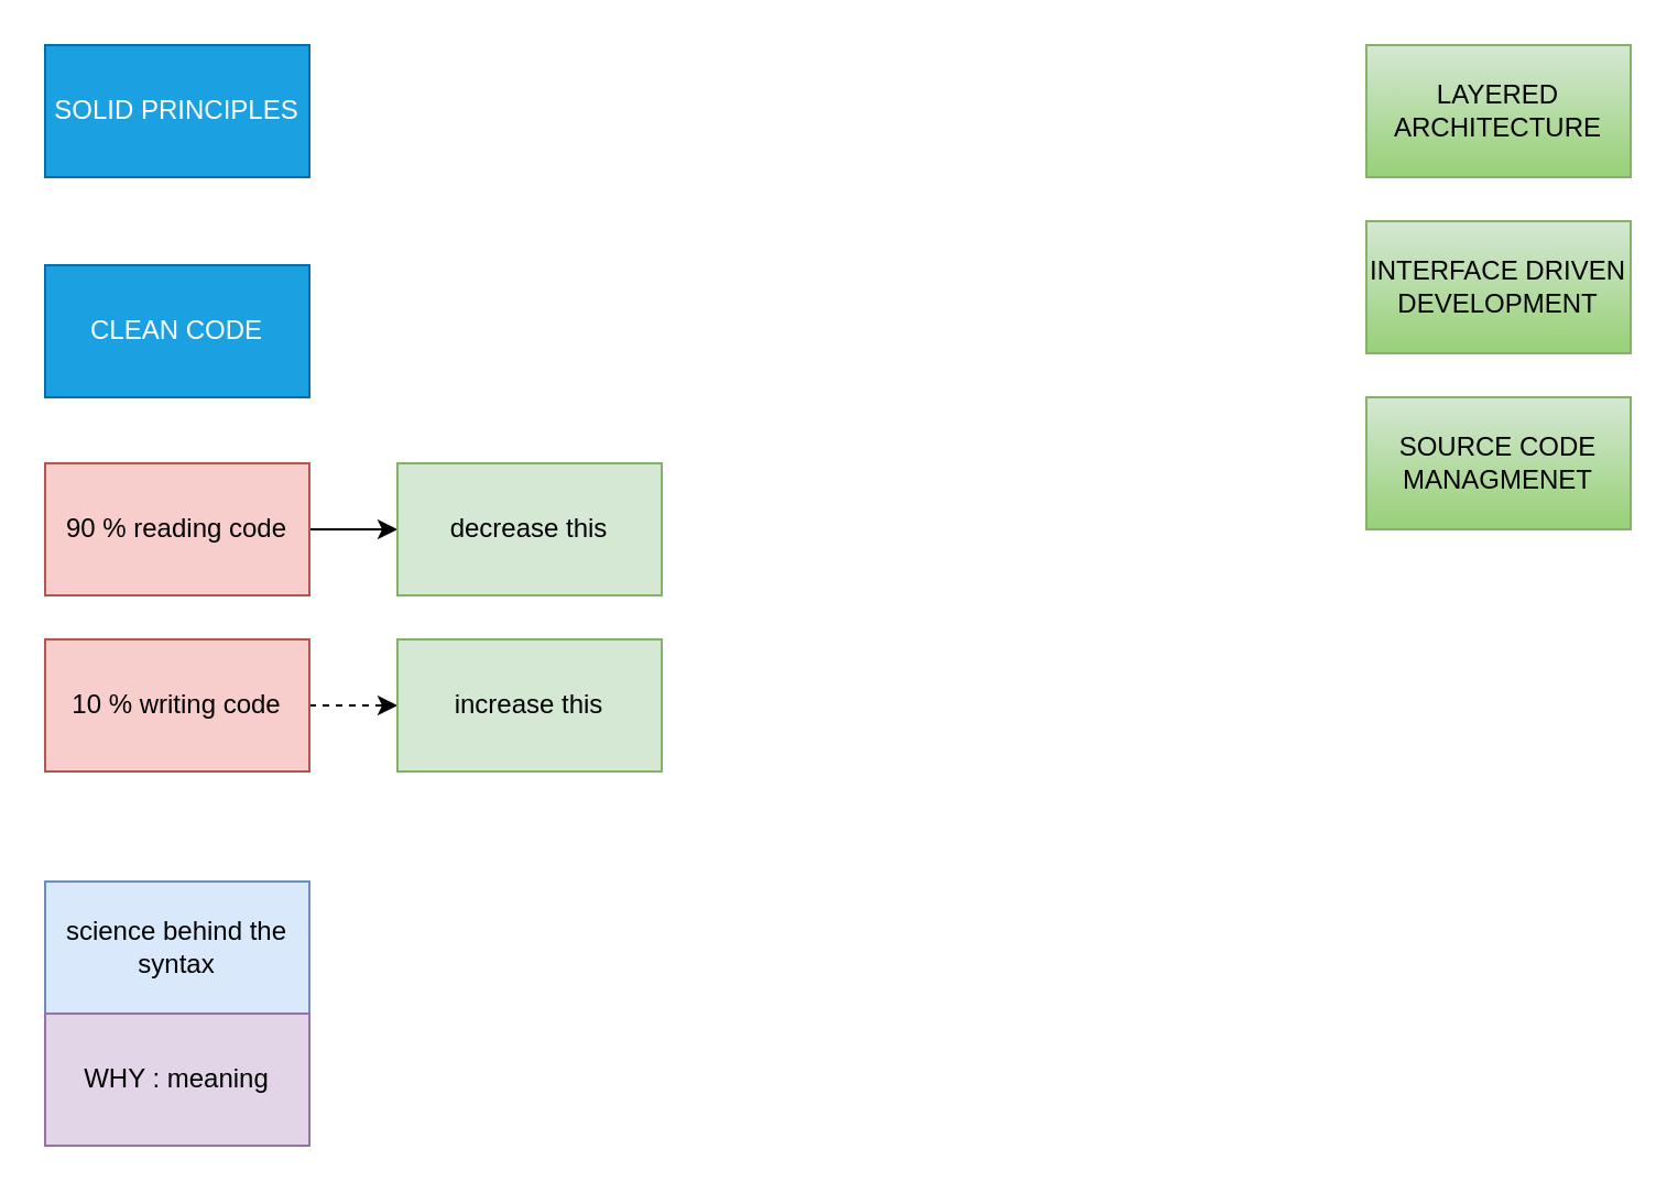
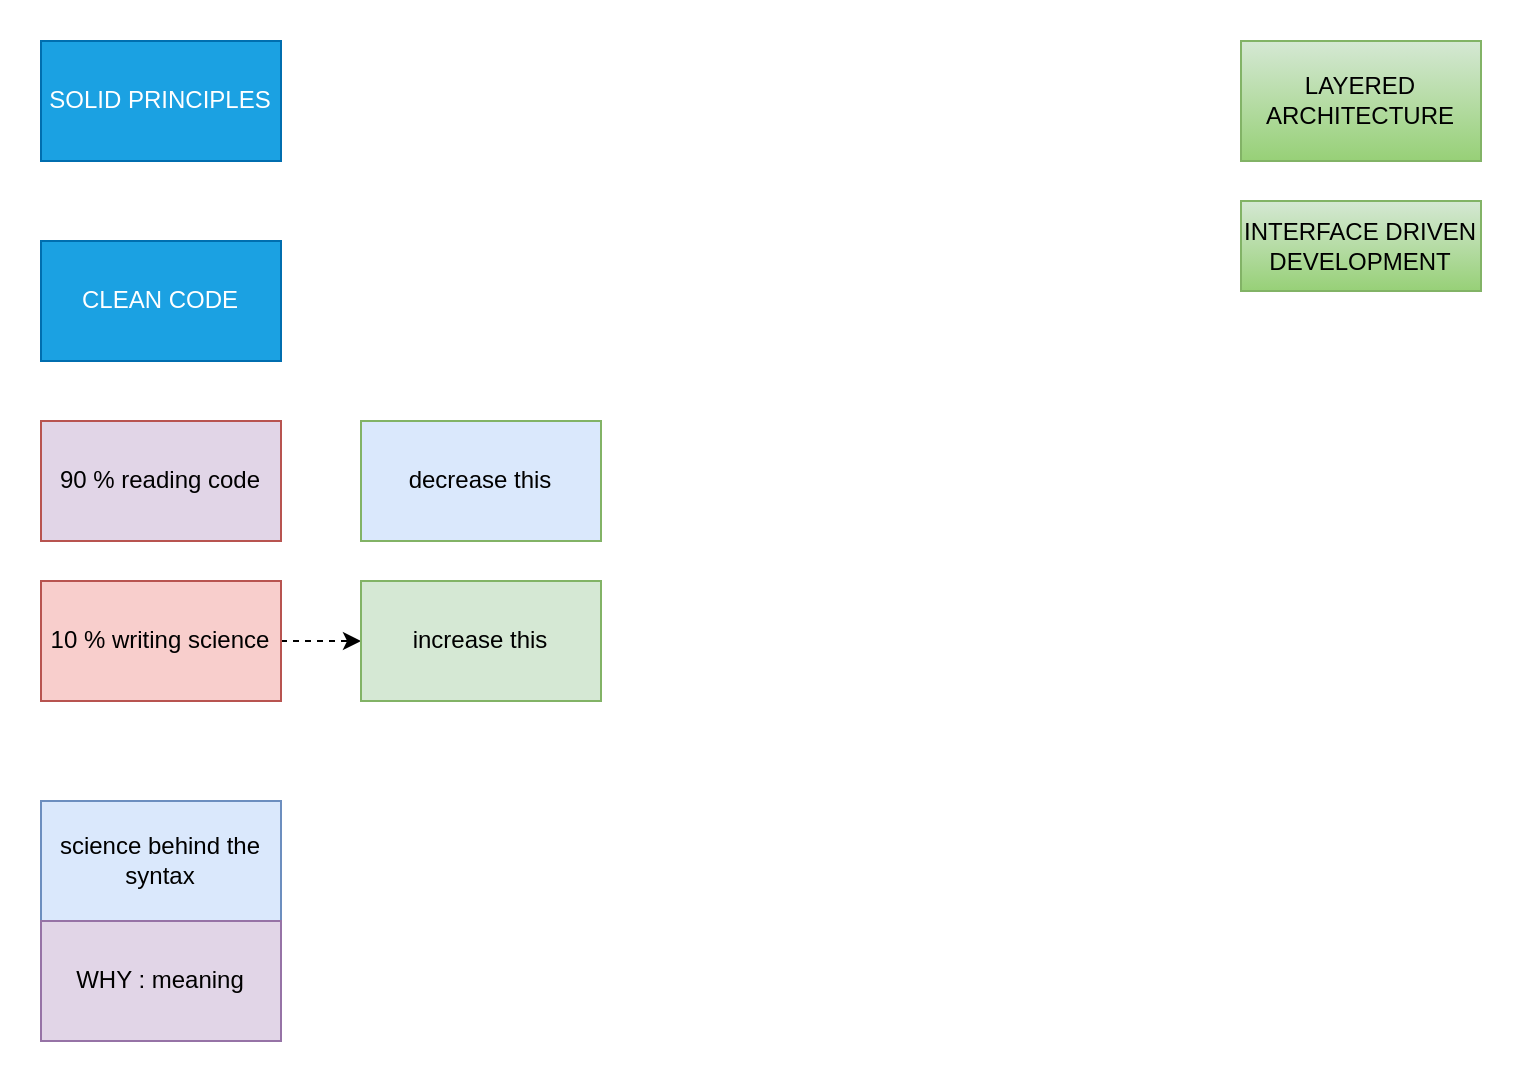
- <mxCell id="5" value="INTERFACE DRIVEN DEVELOPMENT" style="rounded=0;whiteSpace=wrap;html=1;gradientColor=#97d077;fillColor=#d5e8d4;strokeColor=#82b366;" parent="1" vertex="1"><mxGeometry x="620" y="100" width="120" height="60" as="geometry" /></mxCell>
+ <mxCell id="5" value="INTERFACE DRIVEN DEVELOPMENT" style="rounded=0;whiteSpace=wrap;html=1;gradientColor=#97d077;fillColor=#d5e8d4;strokeColor=#82b366;" parent="1" vertex="1"><mxGeometry x="620" y="100" width="120" height="45" as="geometry" /></mxCell>
- <mxCell id="6" value="SOURCE CODE MANAGMENET" style="rounded=0;whiteSpace=wrap;html=1;gradientColor=#97d077;fillColor=#d5e8d4;strokeColor=#82b366;" parent="1" vertex="1"><mxGeometry x="620" y="180" width="120" height="60" as="geometry" /></mxCell>
- <mxCell id="8" value="90 % reading code" style="rounded=0;whiteSpace=wrap;html=1;fillColor=#f8cecc;strokeColor=#b85450;" parent="1" vertex="1"><mxGeometry x="20" y="210" width="120" height="60" as="geometry" /></mxCell>
+ <mxCell id="8" value="90 % reading code" style="rounded=0;whiteSpace=wrap;html=1;fillColor=#e1d5e7;strokeColor=#b85450;" parent="1" vertex="1"><mxGeometry x="20" y="210" width="120" height="60" as="geometry" /></mxCell>
- <mxCell id="7" value="" style="edgeStyle=orthogonalEdgeStyle;rounded=0;orthogonalLoop=1;jettySize=auto;html=1;" parent="1" source="8" target="9" edge="1"><mxGeometry relative="1" as="geometry" /></mxCell>
- <mxCell id="9" value="decrease this" style="rounded=0;whiteSpace=wrap;html=1;fillColor=#d5e8d4;strokeColor=#82b366;" parent="1" vertex="1"><mxGeometry x="180" y="210" width="120" height="60" as="geometry" /></mxCell>
+ <mxCell id="9" value="decrease this" style="rounded=0;whiteSpace=wrap;html=1;fillColor=#dae8fc;strokeColor=#82b366;" parent="1" vertex="1"><mxGeometry x="180" y="210" width="120" height="60" as="geometry" /></mxCell>
- <mxCell id="11" value="10 % writing code" style="rounded=0;whiteSpace=wrap;html=1;fillColor=#f8cecc;strokeColor=#b85450;" parent="1" vertex="1"><mxGeometry x="20" y="290" width="120" height="60" as="geometry" /></mxCell>
+ <mxCell id="11" value="10 % writing science" style="rounded=0;whiteSpace=wrap;html=1;fillColor=#f8cecc;strokeColor=#b85450;" parent="1" vertex="1"><mxGeometry x="20" y="290" width="120" height="60" as="geometry" /></mxCell>
